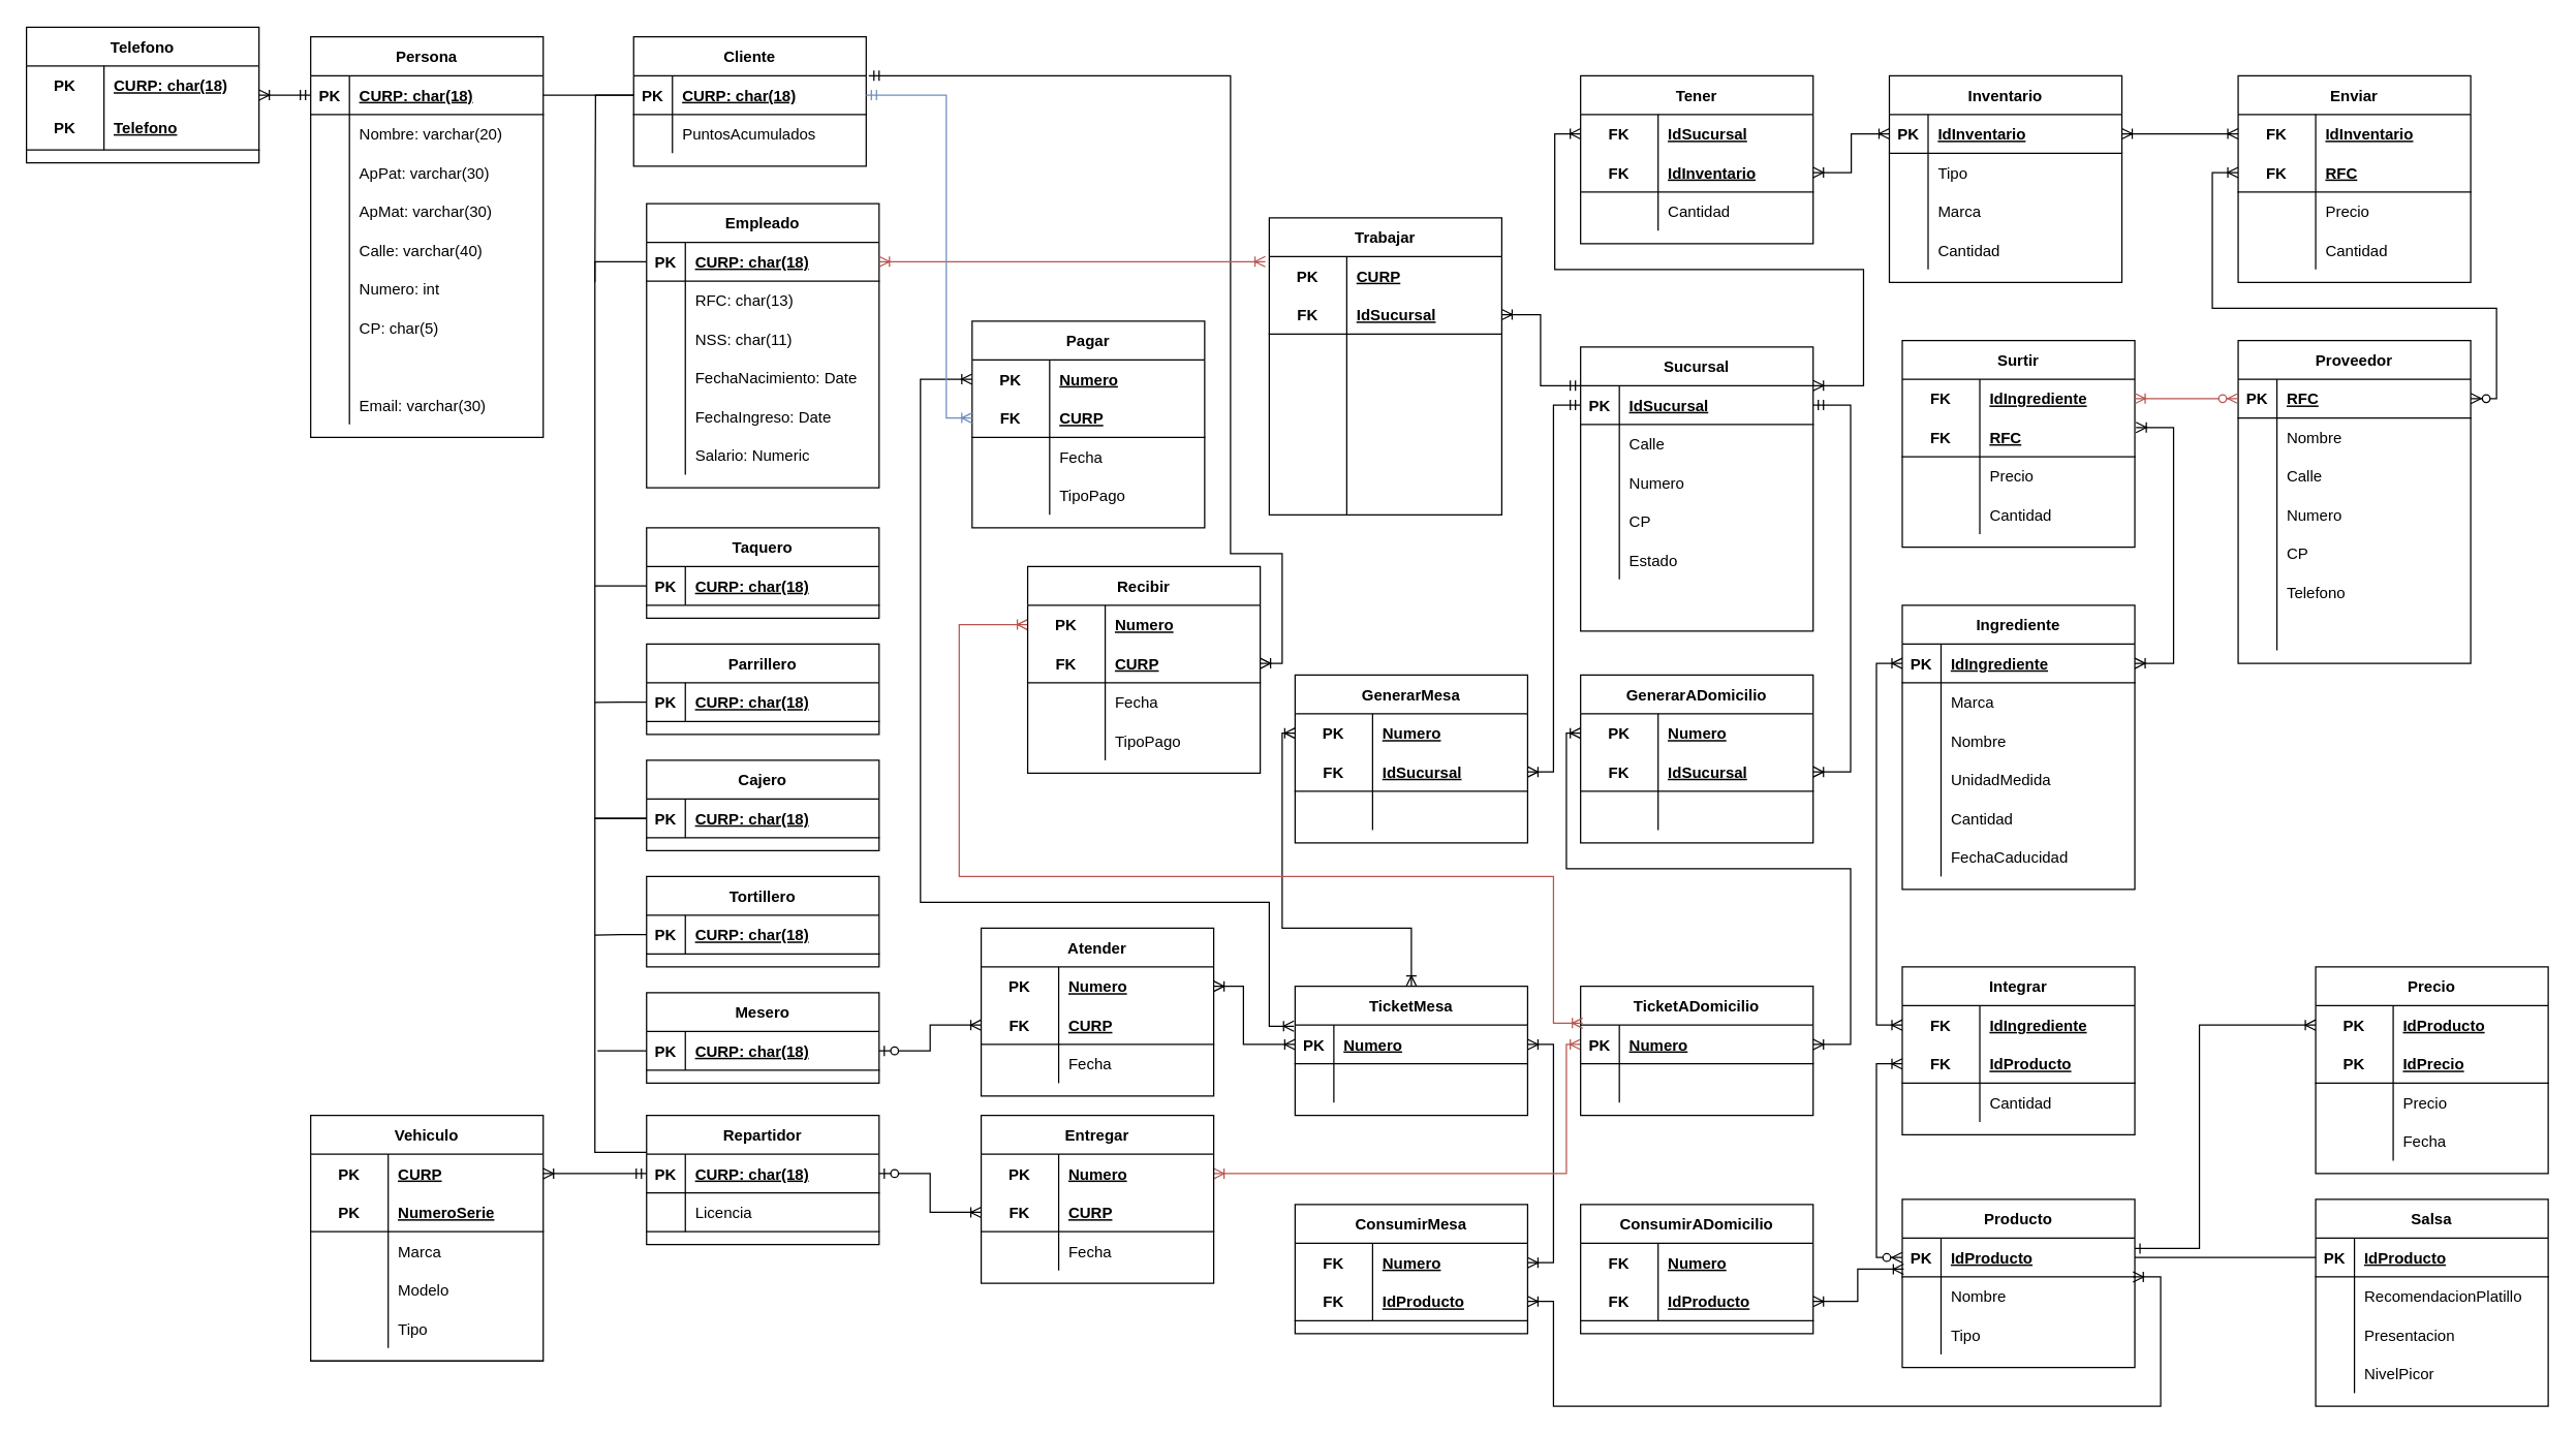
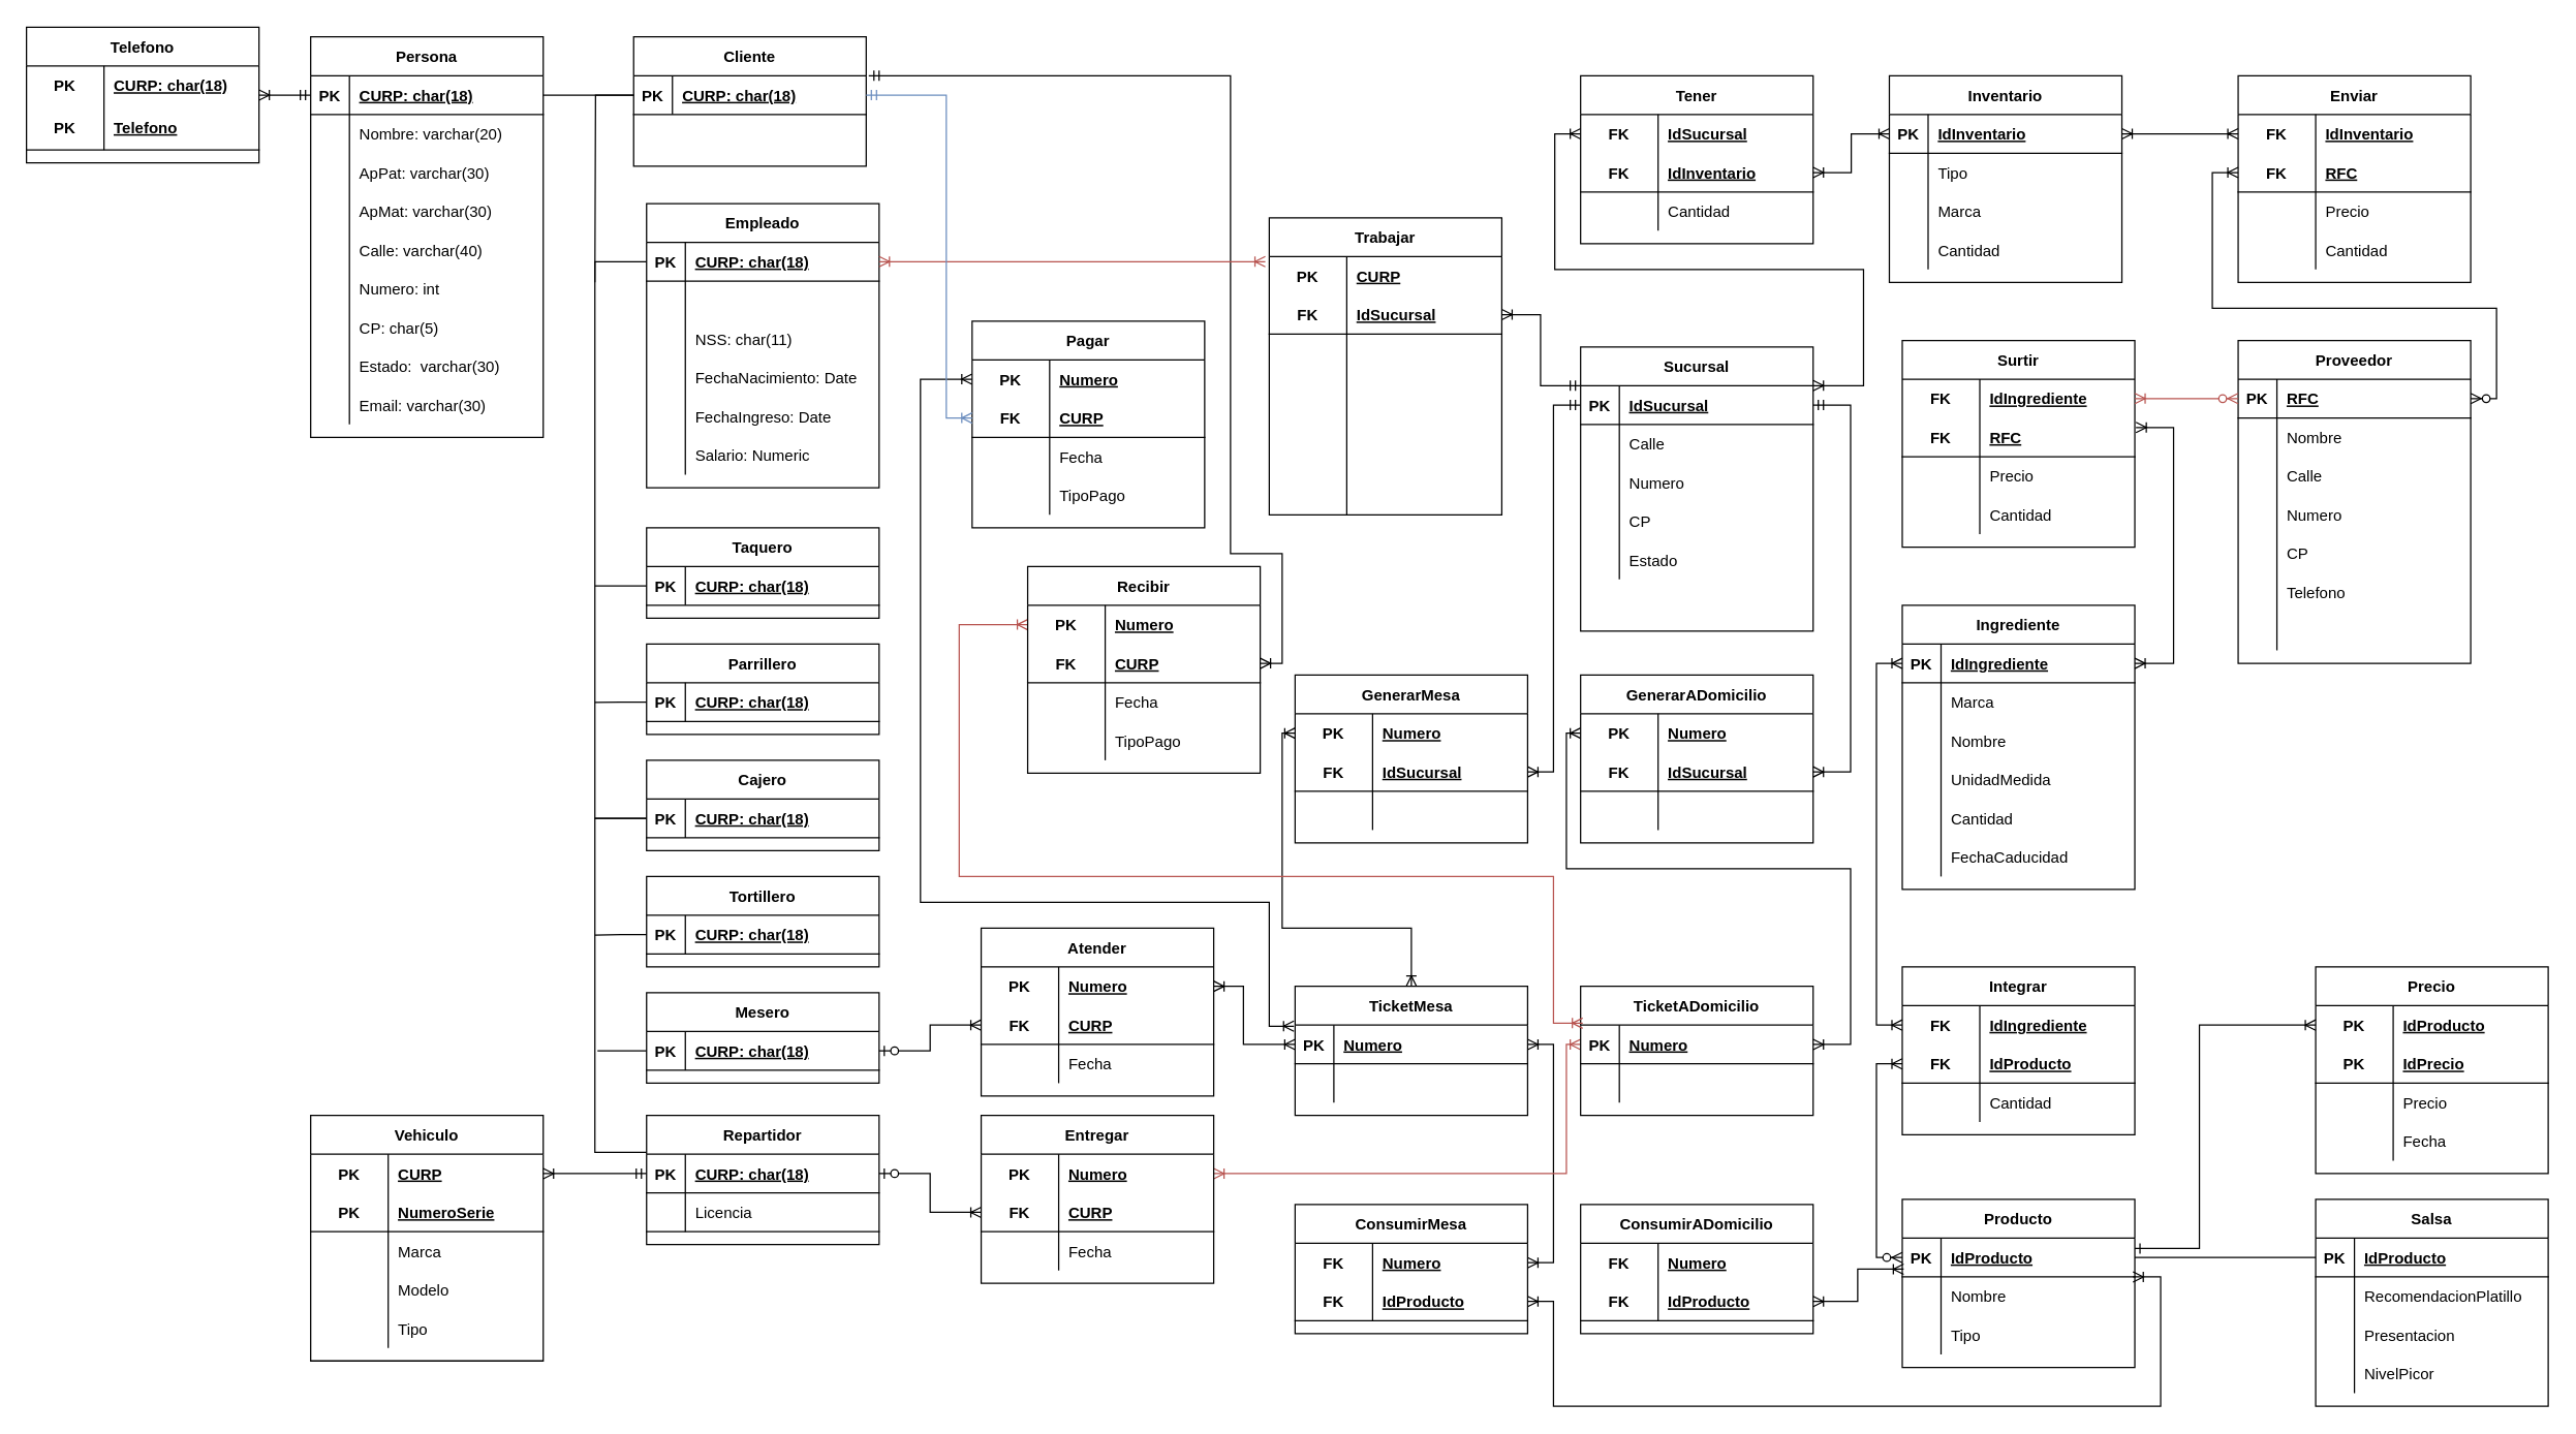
- <mxCell id="45" value="PuntosAcumulados" style="shape=partialRectangle;connectable=0;fillColor=none;top=0;left=0;bottom=0;right=0;align=left;spacingLeft=6;overflow=hidden;" vertex="1" parent="43"><mxGeometry x="30" width="150" height="30" as="geometry"><mxRectangle width="150" height="30" as="alternateBounds" /></mxGeometry></mxCell>
- <mxCell id="52" value="RFC: char(13)" style="shape=partialRectangle;connectable=0;fillColor=none;top=0;left=0;bottom=0;right=0;align=left;spacingLeft=6;overflow=hidden;" vertex="1" parent="50"><mxGeometry x="30" width="150" height="30" as="geometry"><mxRectangle width="150" height="30" as="alternateBounds" /></mxGeometry></mxCell>
+ <mxCell id="26" value="Estado:  varchar(30)" style="shape=partialRectangle;connectable=0;fillColor=none;top=0;left=0;bottom=0;right=0;align=left;spacingLeft=6;overflow=hidden;" vertex="1" parent="24"><mxGeometry x="30" width="150" height="30" as="geometry"><mxRectangle width="150" height="30" as="alternateBounds" /></mxGeometry></mxCell>
